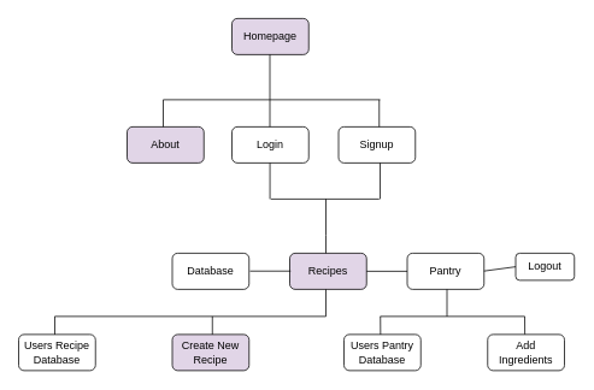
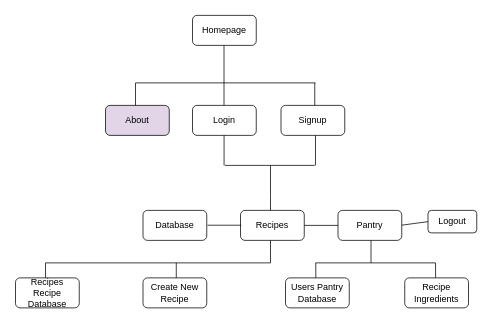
- <mxCell id="2" value="Homepage" style="rounded=1;whiteSpace=wrap;html=1;fillColor=#e1d5e7;" parent="1" vertex="1"><mxGeometry x="256" y="20" width="85" height="40" as="geometry" /></mxCell>
+ <mxCell id="2" value="Homepage" style="rounded=1;whiteSpace=wrap;html=1;" parent="1" vertex="1"><mxGeometry x="256" y="20" width="85" height="40" as="geometry" /></mxCell>
- <mxCell id="15" value="Recipes" style="rounded=1;whiteSpace=wrap;html=1;fillColor=#e1d5e7;" parent="1" vertex="1"><mxGeometry x="320" y="280" width="85" height="40" as="geometry" /></mxCell>
+ <mxCell id="15" value="Recipes" style="rounded=1;whiteSpace=wrap;html=1;" parent="1" vertex="1"><mxGeometry x="320" y="280" width="85" height="40" as="geometry" /></mxCell>
- <mxCell id="16" value="Users Recipe Database" style="rounded=1;whiteSpace=wrap;html=1;" parent="1" vertex="1"><mxGeometry x="20" y="370" width="85" height="40" as="geometry" /></mxCell>
+ <mxCell id="16" value="Recipes Recipe Database" style="rounded=1;whiteSpace=wrap;html=1;" parent="1" vertex="1"><mxGeometry x="20" y="370" width="85" height="40" as="geometry" /></mxCell>
- <mxCell id="17" value="Create New Recipe" style="rounded=1;whiteSpace=wrap;html=1;fillColor=#e1d5e7;" parent="1" vertex="1"><mxGeometry x="190" y="370" width="85" height="40" as="geometry" /></mxCell>
+ <mxCell id="17" value="Create New Recipe" style="rounded=1;whiteSpace=wrap;html=1;" parent="1" vertex="1"><mxGeometry x="190" y="370" width="85" height="40" as="geometry" /></mxCell>
- <mxCell id="30" value="Add Ingredients" style="rounded=1;whiteSpace=wrap;html=1;" parent="1" vertex="1"><mxGeometry x="539" y="370" width="85" height="40" as="geometry" /></mxCell>
+ <mxCell id="30" value="Recipe Ingredients" style="rounded=1;whiteSpace=wrap;html=1;" parent="1" vertex="1"><mxGeometry x="539" y="370" width="85" height="40" as="geometry" /></mxCell>
